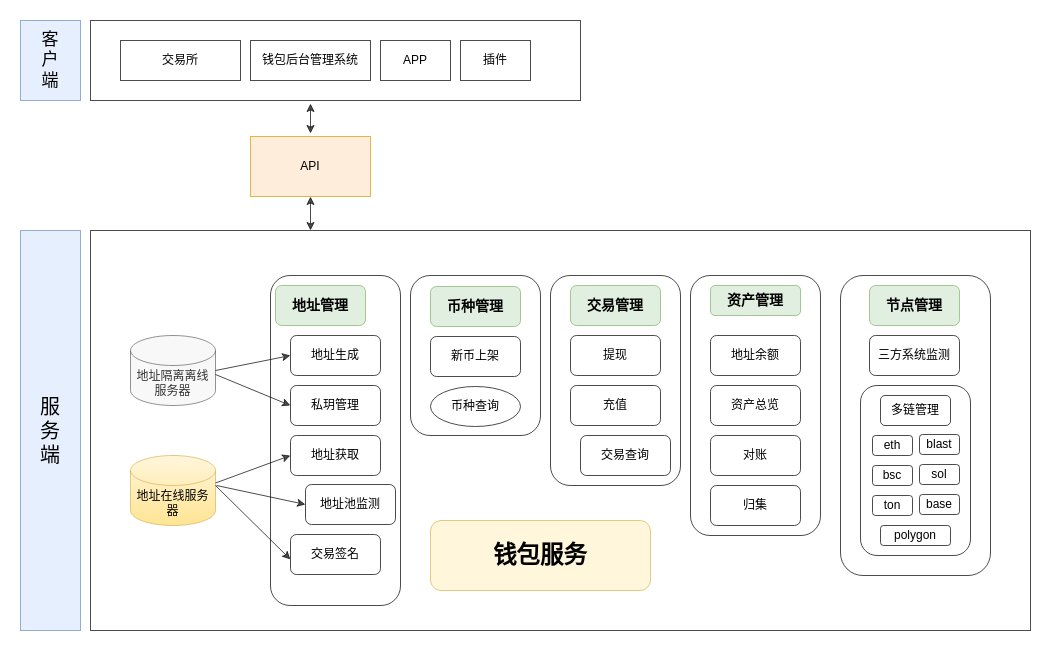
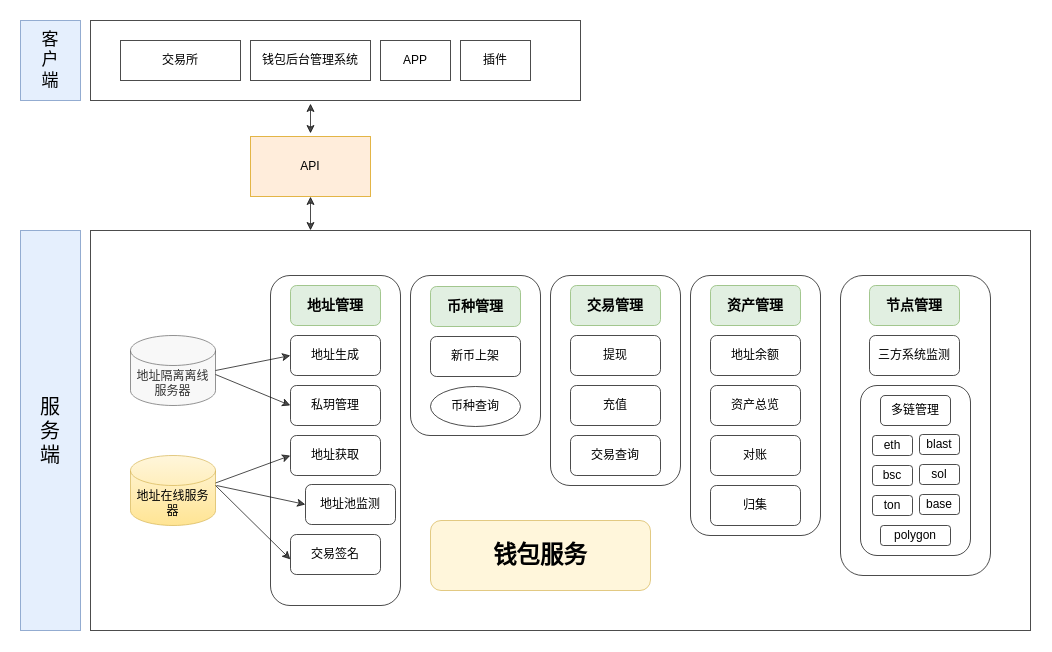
- <mxCell id="30" value="&lt;h3 style=&quot;text-align: left;&quot;&gt;&lt;font style=&quot;font-size: 14px; line-height: 14px;&quot;&gt;资产管理&lt;/font&gt;&lt;/h3&gt;" style="rounded=1;whiteSpace=wrap;html=1;fillColor=#d5e8d4;strokeColor=#82b366;opacity=70;strokeWidth=1;" parent="26" vertex="1"><mxGeometry x="20" y="10" width="90" height="30" as="geometry" /></mxCell>
+ <mxCell id="30" value="&lt;h3 style=&quot;text-align: left;&quot;&gt;&lt;font style=&quot;font-size: 14px; line-height: 14px;&quot;&gt;资产管理&lt;/font&gt;&lt;/h3&gt;" style="rounded=1;whiteSpace=wrap;html=1;fillColor=#d5e8d4;strokeColor=#82b366;opacity=70;strokeWidth=1;" parent="26" vertex="1"><mxGeometry x="20" y="10" width="90" height="40" as="geometry" /></mxCell>
- <mxCell id="43" value="&lt;h3 style=&quot;text-align: left;&quot;&gt;&lt;font style=&quot;font-size: 14px; line-height: 14px;&quot;&gt;地址管理&lt;/font&gt;&lt;/h3&gt;" style="rounded=1;whiteSpace=wrap;html=1;fillColor=#d5e8d4;strokeColor=#82b366;opacity=70;strokeWidth=1;" parent="39" vertex="1"><mxGeometry x="145" y="10" width="90" height="40" as="geometry" /></mxCell>
+ <mxCell id="43" value="&lt;h3 style=&quot;text-align: left;&quot;&gt;&lt;font style=&quot;font-size: 14px; line-height: 14px;&quot;&gt;地址管理&lt;/font&gt;&lt;/h3&gt;" style="rounded=1;whiteSpace=wrap;html=1;fillColor=#d5e8d4;strokeColor=#82b366;opacity=70;strokeWidth=1;" parent="39" vertex="1"><mxGeometry x="160" y="10" width="90" height="40" as="geometry" /></mxCell>
- <mxCell id="38" value="交易查询" style="rounded=1;whiteSpace=wrap;html=1;opacity=70;strokeWidth=1;" parent="33" vertex="1"><mxGeometry x="30" y="160" width="90" height="40" as="geometry" /></mxCell>
+ <mxCell id="38" value="交易查询" style="rounded=1;whiteSpace=wrap;html=1;opacity=70;strokeWidth=1;" parent="33" vertex="1"><mxGeometry x="20" y="160" width="90" height="40" as="geometry" /></mxCell>
